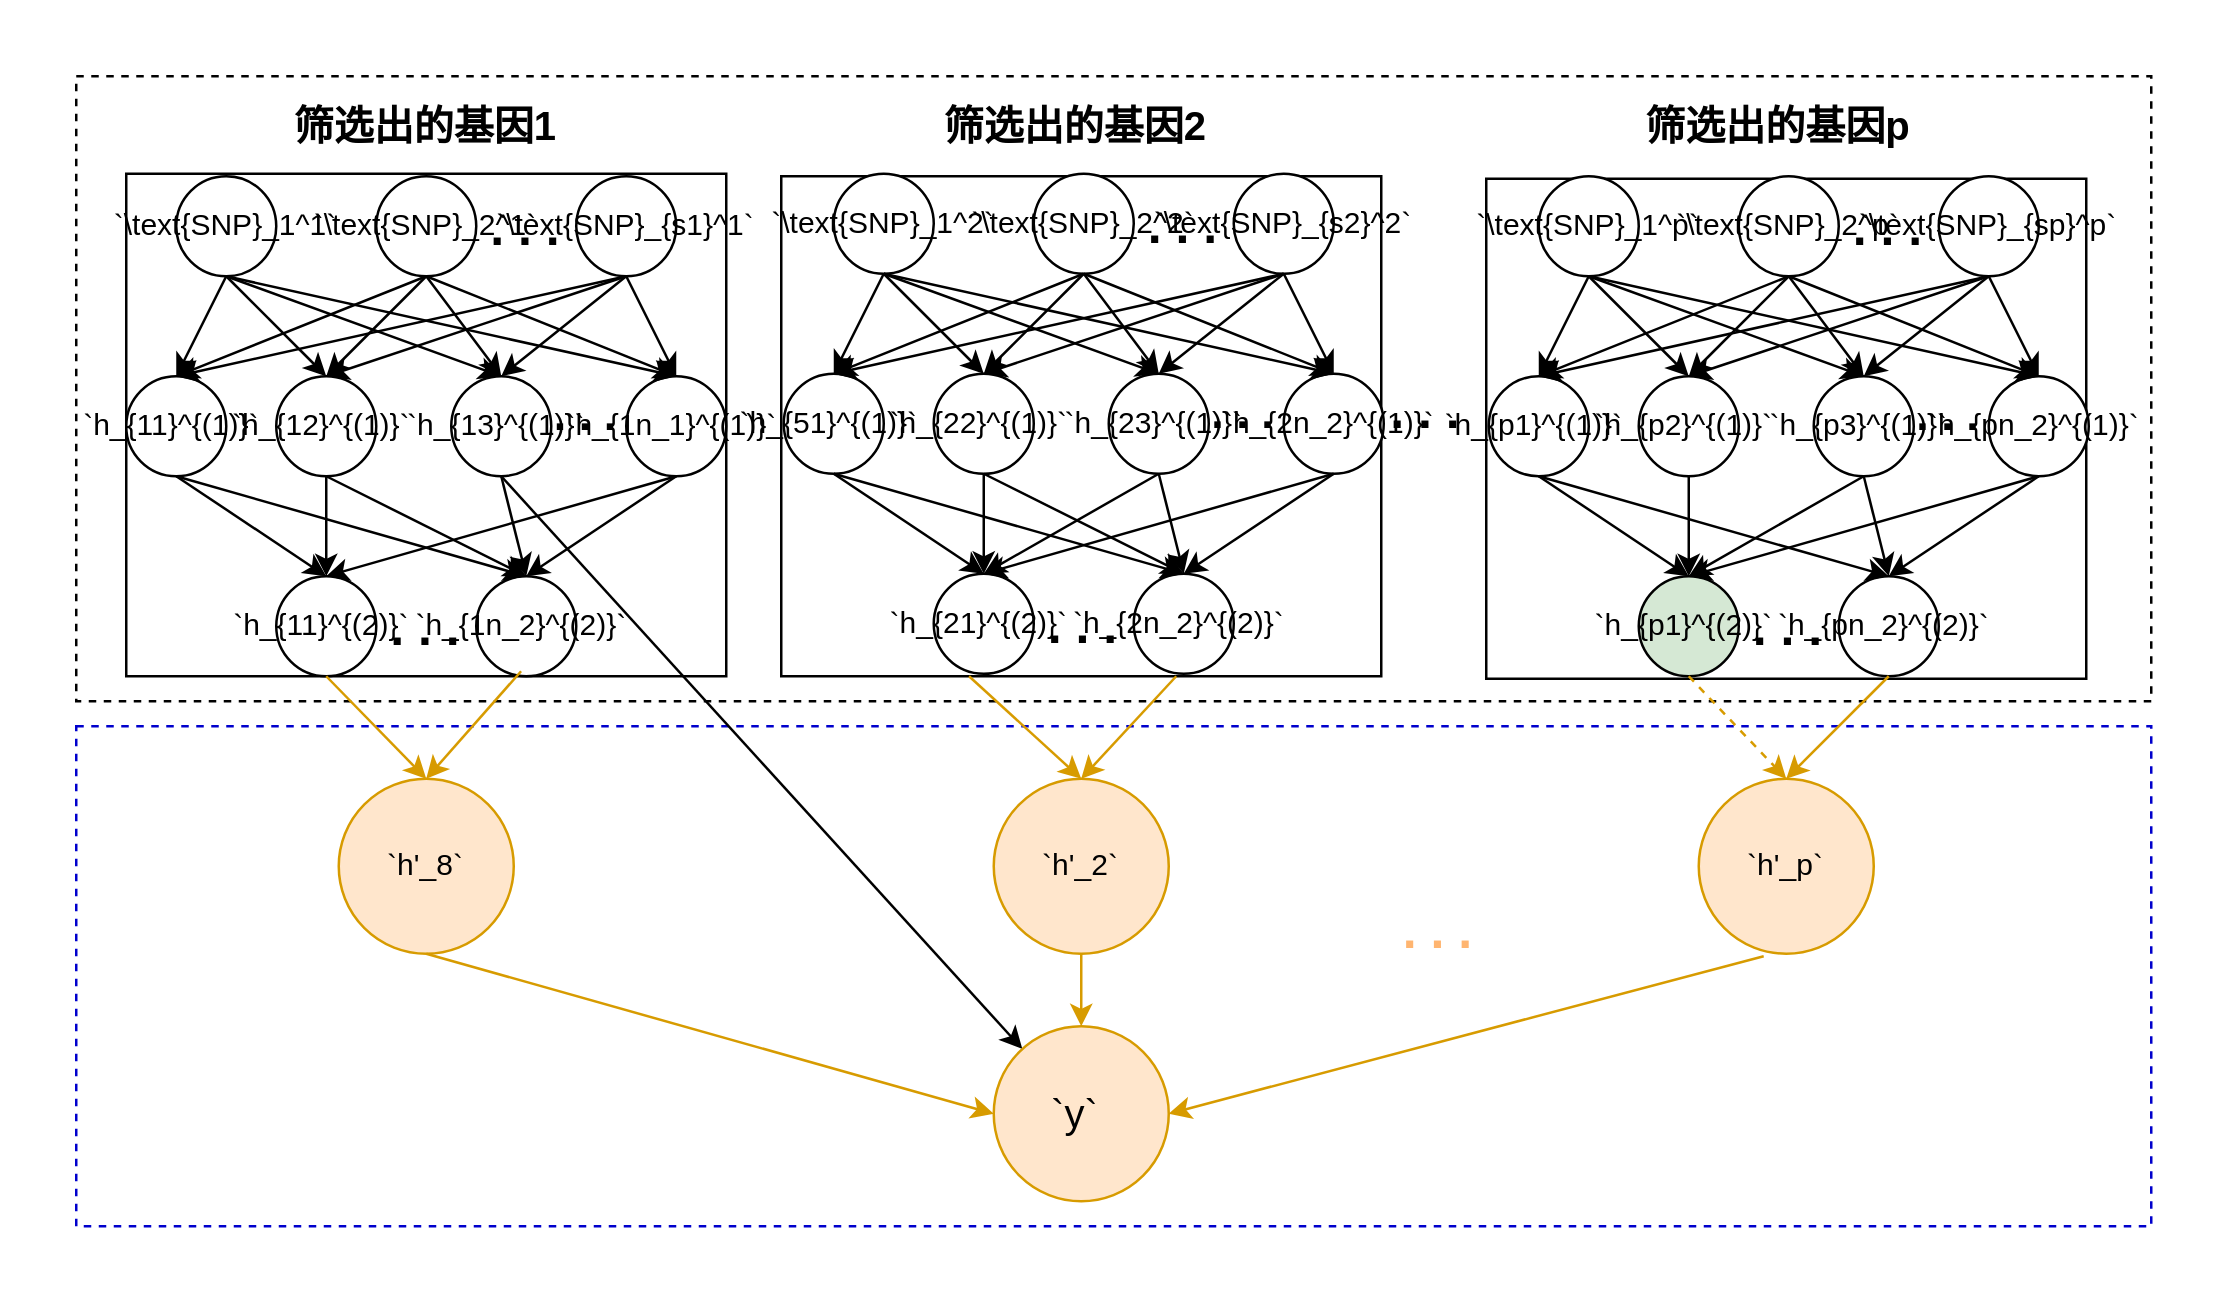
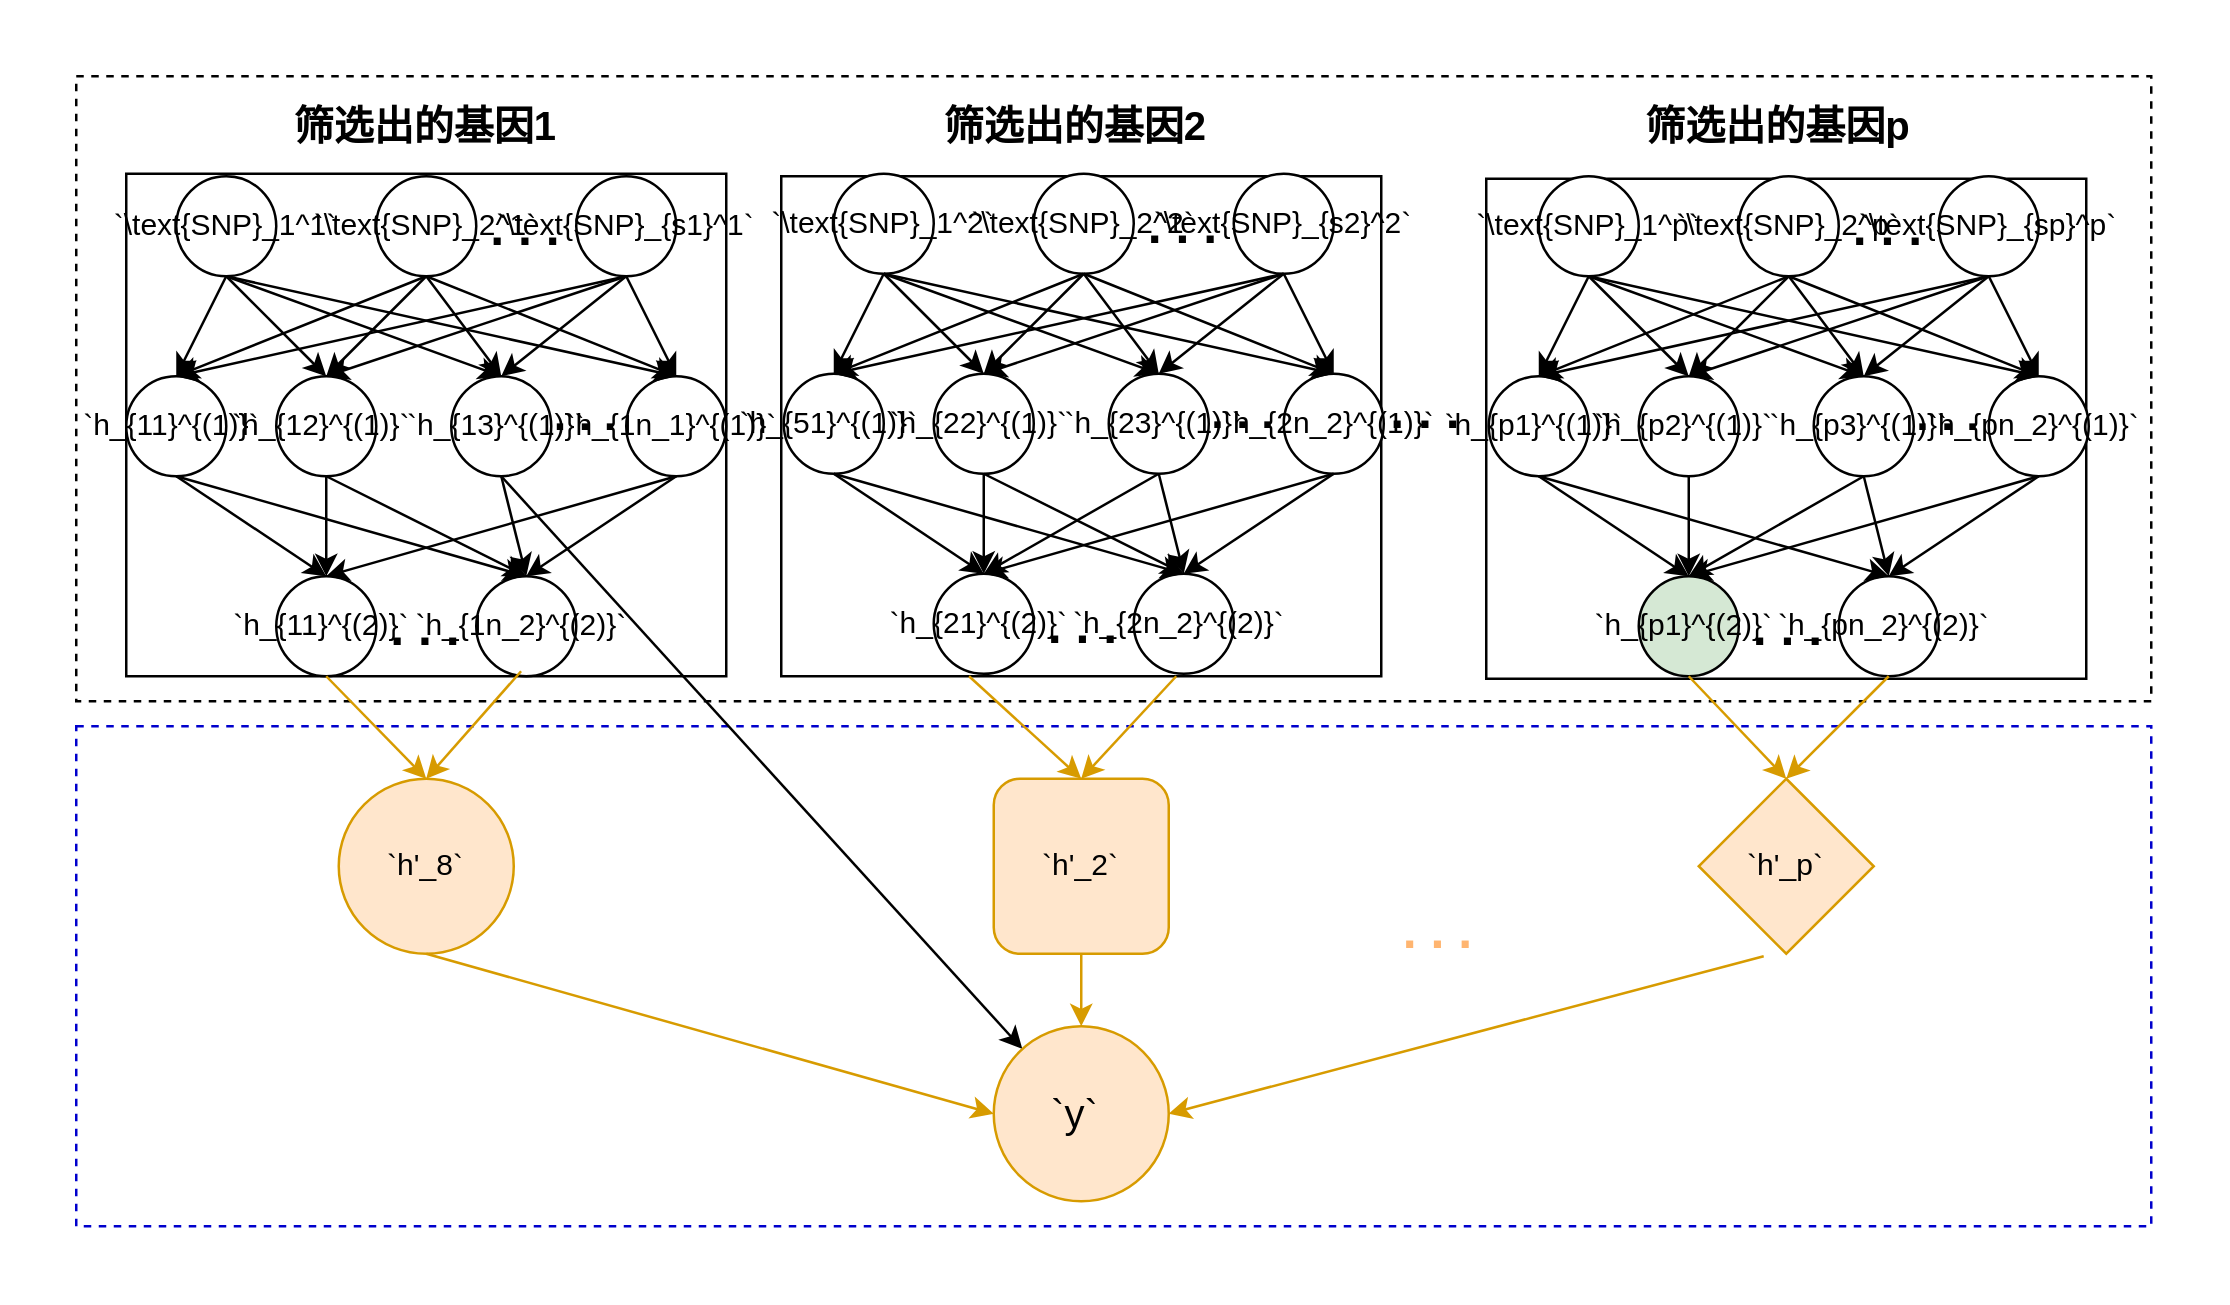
- <mxCell id="118" value="" style="endArrow=classic;html=1;strokeColor=#D79B00;exitX=0.5;exitY=1;exitDx=0;exitDy=0;entryX=0.5;entryY=0;entryDx=0;entryDy=0;dashed=1;" parent="1" source="96" target="112" edge="1"><mxGeometry x="110" y="30" width="50" height="50" as="geometry"><mxPoint x="430" y="380" as="sourcePoint" /><mxPoint x="480" y="330" as="targetPoint" /></mxGeometry></mxCell>
+ <mxCell id="118" value="" style="endArrow=classic;html=1;strokeColor=#D79B00;exitX=0.5;exitY=1;exitDx=0;exitDy=0;entryX=0.5;entryY=0;entryDx=0;entryDy=0;" parent="1" source="96" target="112" edge="1"><mxGeometry x="110" y="30" width="50" height="50" as="geometry"><mxPoint x="430" y="380" as="sourcePoint" /><mxPoint x="480" y="330" as="targetPoint" /></mxGeometry></mxCell>
- <mxCell id="111" value="`h'_2`" style="ellipse;whiteSpace=wrap;html=1;aspect=fixed;fillColor=#ffe6cc;strokeColor=#d79b00;" parent="1" vertex="1"><mxGeometry x="397" y="311" width="70" height="70" as="geometry" /></mxCell>
+ <mxCell id="111" value="`h'_2`" style="whiteSpace=wrap;html=1;aspect=fixed;fillColor=#ffe6cc;strokeColor=#d79b00;rounded=1;" parent="1" vertex="1"><mxGeometry x="397" y="311" width="70" height="70" as="geometry" /></mxCell>
- <mxCell id="112" value="`h'_p`" style="ellipse;whiteSpace=wrap;html=1;aspect=fixed;fillColor=#ffe6cc;strokeColor=#d79b00;" parent="1" vertex="1"><mxGeometry x="679" y="311" width="70" height="70" as="geometry" /></mxCell>
+ <mxCell id="112" value="`h'_p`" style="rhombus;whiteSpace=wrap;html=1;aspect=fixed;fillColor=#ffe6cc;strokeColor=#d79b00;" parent="1" vertex="1"><mxGeometry x="679" y="311" width="70" height="70" as="geometry" /></mxCell>
